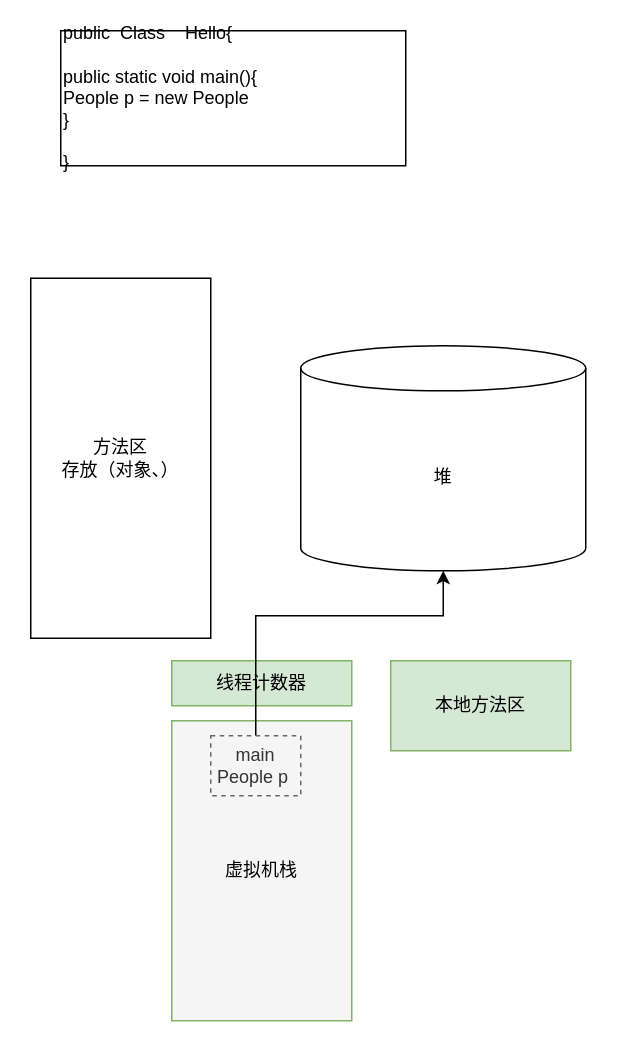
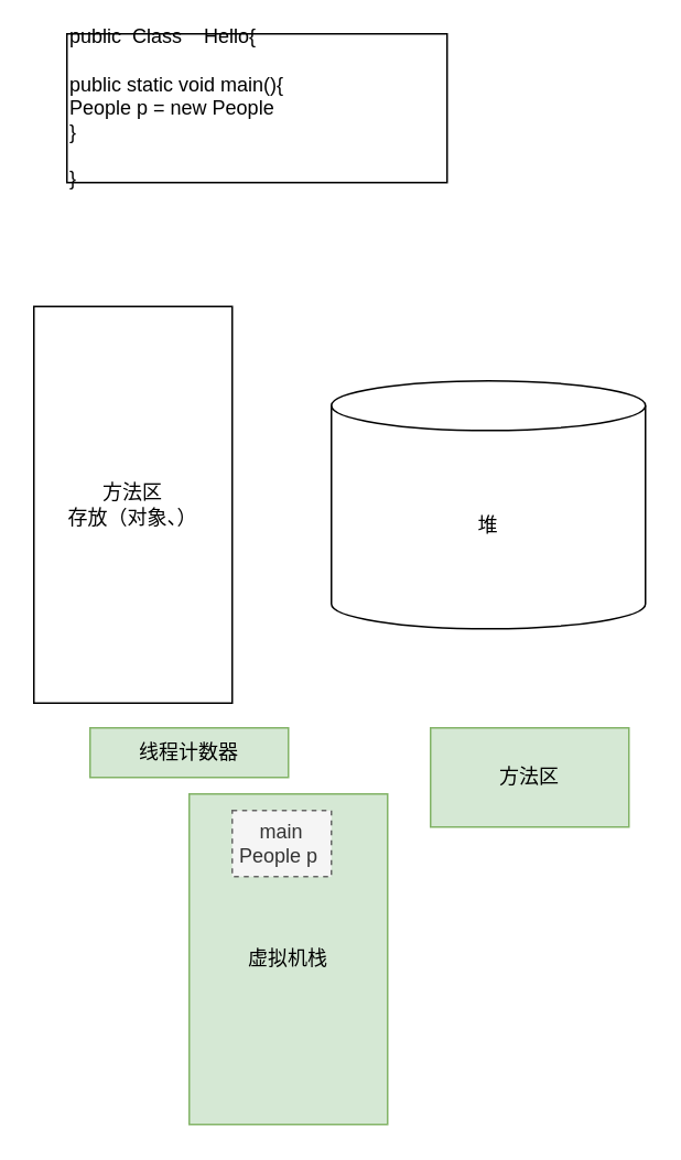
- <mxCell id="8" style="edgeStyle=orthogonalEdgeStyle;rounded=0;orthogonalLoop=1;jettySize=auto;html=1;" edge="1" parent="1" source="9" target="3"><mxGeometry relative="1" as="geometry"><Array as="points"><mxPoint x="170" y="410" /><mxPoint x="295" y="410" /></Array></mxGeometry></mxCell>
- <mxCell id="5" value="线程计数器" style="rounded=0;whiteSpace=wrap;html=1;fillColor=#d5e8d4;strokeColor=#82b366;" vertex="1" parent="1"><mxGeometry x="114" y="440" width="120" height="30" as="geometry" /></mxCell>
+ <mxCell id="5" value="线程计数器" style="rounded=0;whiteSpace=wrap;html=1;fillColor=#d5e8d4;strokeColor=#82b366;" vertex="1" parent="1"><mxGeometry x="54" y="440" width="120" height="30" as="geometry" /></mxCell>
- <mxCell id="7" value="本地方法区" style="rounded=0;whiteSpace=wrap;html=1;fillColor=#d5e8d4;strokeColor=#82b366;" vertex="1" parent="1"><mxGeometry x="260" y="440" width="120" height="60" as="geometry" /></mxCell>
+ <mxCell id="7" value="方法区" style="rounded=0;whiteSpace=wrap;html=1;fillColor=#d5e8d4;strokeColor=#82b366;" vertex="1" parent="1"><mxGeometry x="260" y="440" width="120" height="60" as="geometry" /></mxCell>
- <mxCell id="6" value="虚拟机栈" style="rounded=0;whiteSpace=wrap;html=1;fillColor=#f5f5f5;strokeColor=#82b366;" vertex="1" parent="1"><mxGeometry x="114" y="480" width="120" height="200" as="geometry" /></mxCell>
+ <mxCell id="6" value="虚拟机栈" style="rounded=0;whiteSpace=wrap;html=1;fillColor=#d5e8d4;strokeColor=#82b366;" vertex="1" parent="1"><mxGeometry x="114" y="480" width="120" height="200" as="geometry" /></mxCell>
